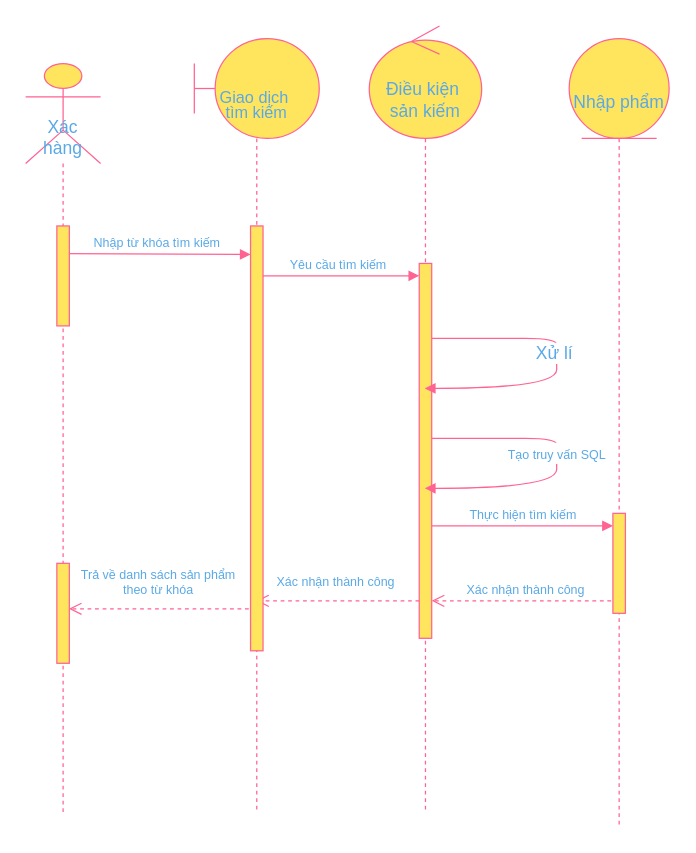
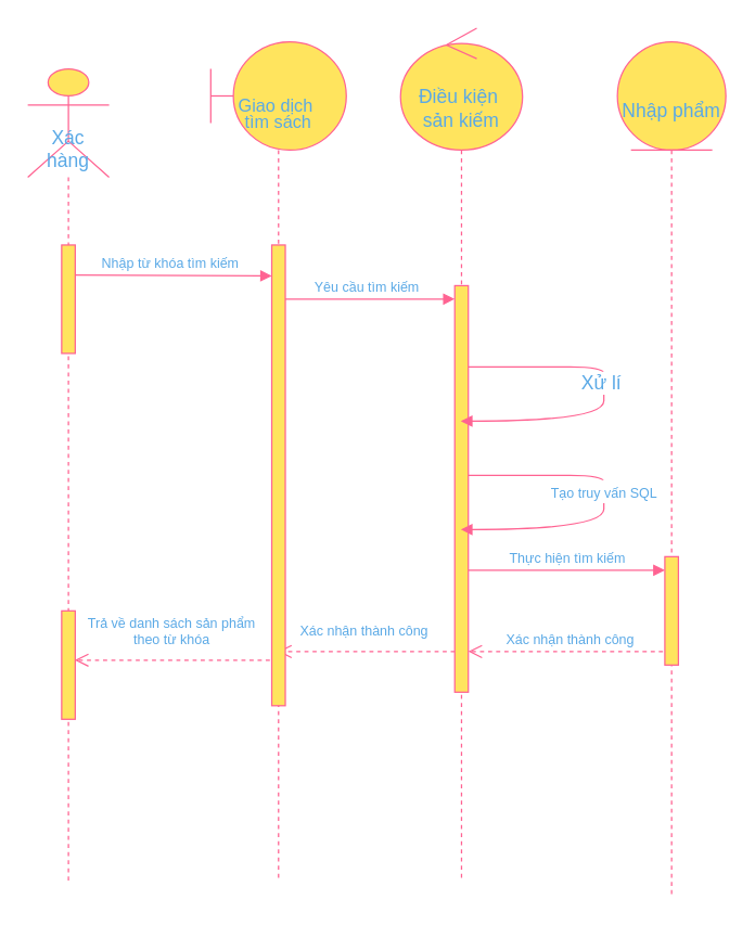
- <mxCell id="11" value="&lt;font style=&quot;font-size: 13px; line-height: 0.4;&quot;&gt;Giao dịch&amp;nbsp;&lt;br&gt;tìm kiếm&lt;/font&gt;&lt;br&gt;&lt;div style=&quot;text-align: justify;&quot;&gt;&lt;/div&gt;" style="shape=umlLifeline;participant=umlBoundary;perimeter=lifelinePerimeter;whiteSpace=wrap;html=1;container=1;collapsible=0;recursiveResize=0;verticalAlign=top;spacingTop=36;outlineConnect=0;fontSize=10;size=80;rounded=0;fillColor=#FFE45E;strokeColor=#FF6392;fontColor=#5AA9E6;" parent="1" vertex="1"><mxGeometry x="155" y="30" width="100" height="620" as="geometry" /></mxCell>
+ <mxCell id="11" value="&lt;font style=&quot;font-size: 13px; line-height: 0.4;&quot;&gt;Giao dịch&amp;nbsp;&lt;br&gt;tìm sách&lt;/font&gt;&lt;br&gt;&lt;div style=&quot;text-align: justify;&quot;&gt;&lt;/div&gt;" style="shape=umlLifeline;participant=umlBoundary;perimeter=lifelinePerimeter;whiteSpace=wrap;html=1;container=1;collapsible=0;recursiveResize=0;verticalAlign=top;spacingTop=36;outlineConnect=0;fontSize=10;size=80;rounded=0;fillColor=#FFE45E;strokeColor=#FF6392;fontColor=#5AA9E6;" parent="1" vertex="1"><mxGeometry x="155" y="30" width="100" height="620" as="geometry" /></mxCell>
